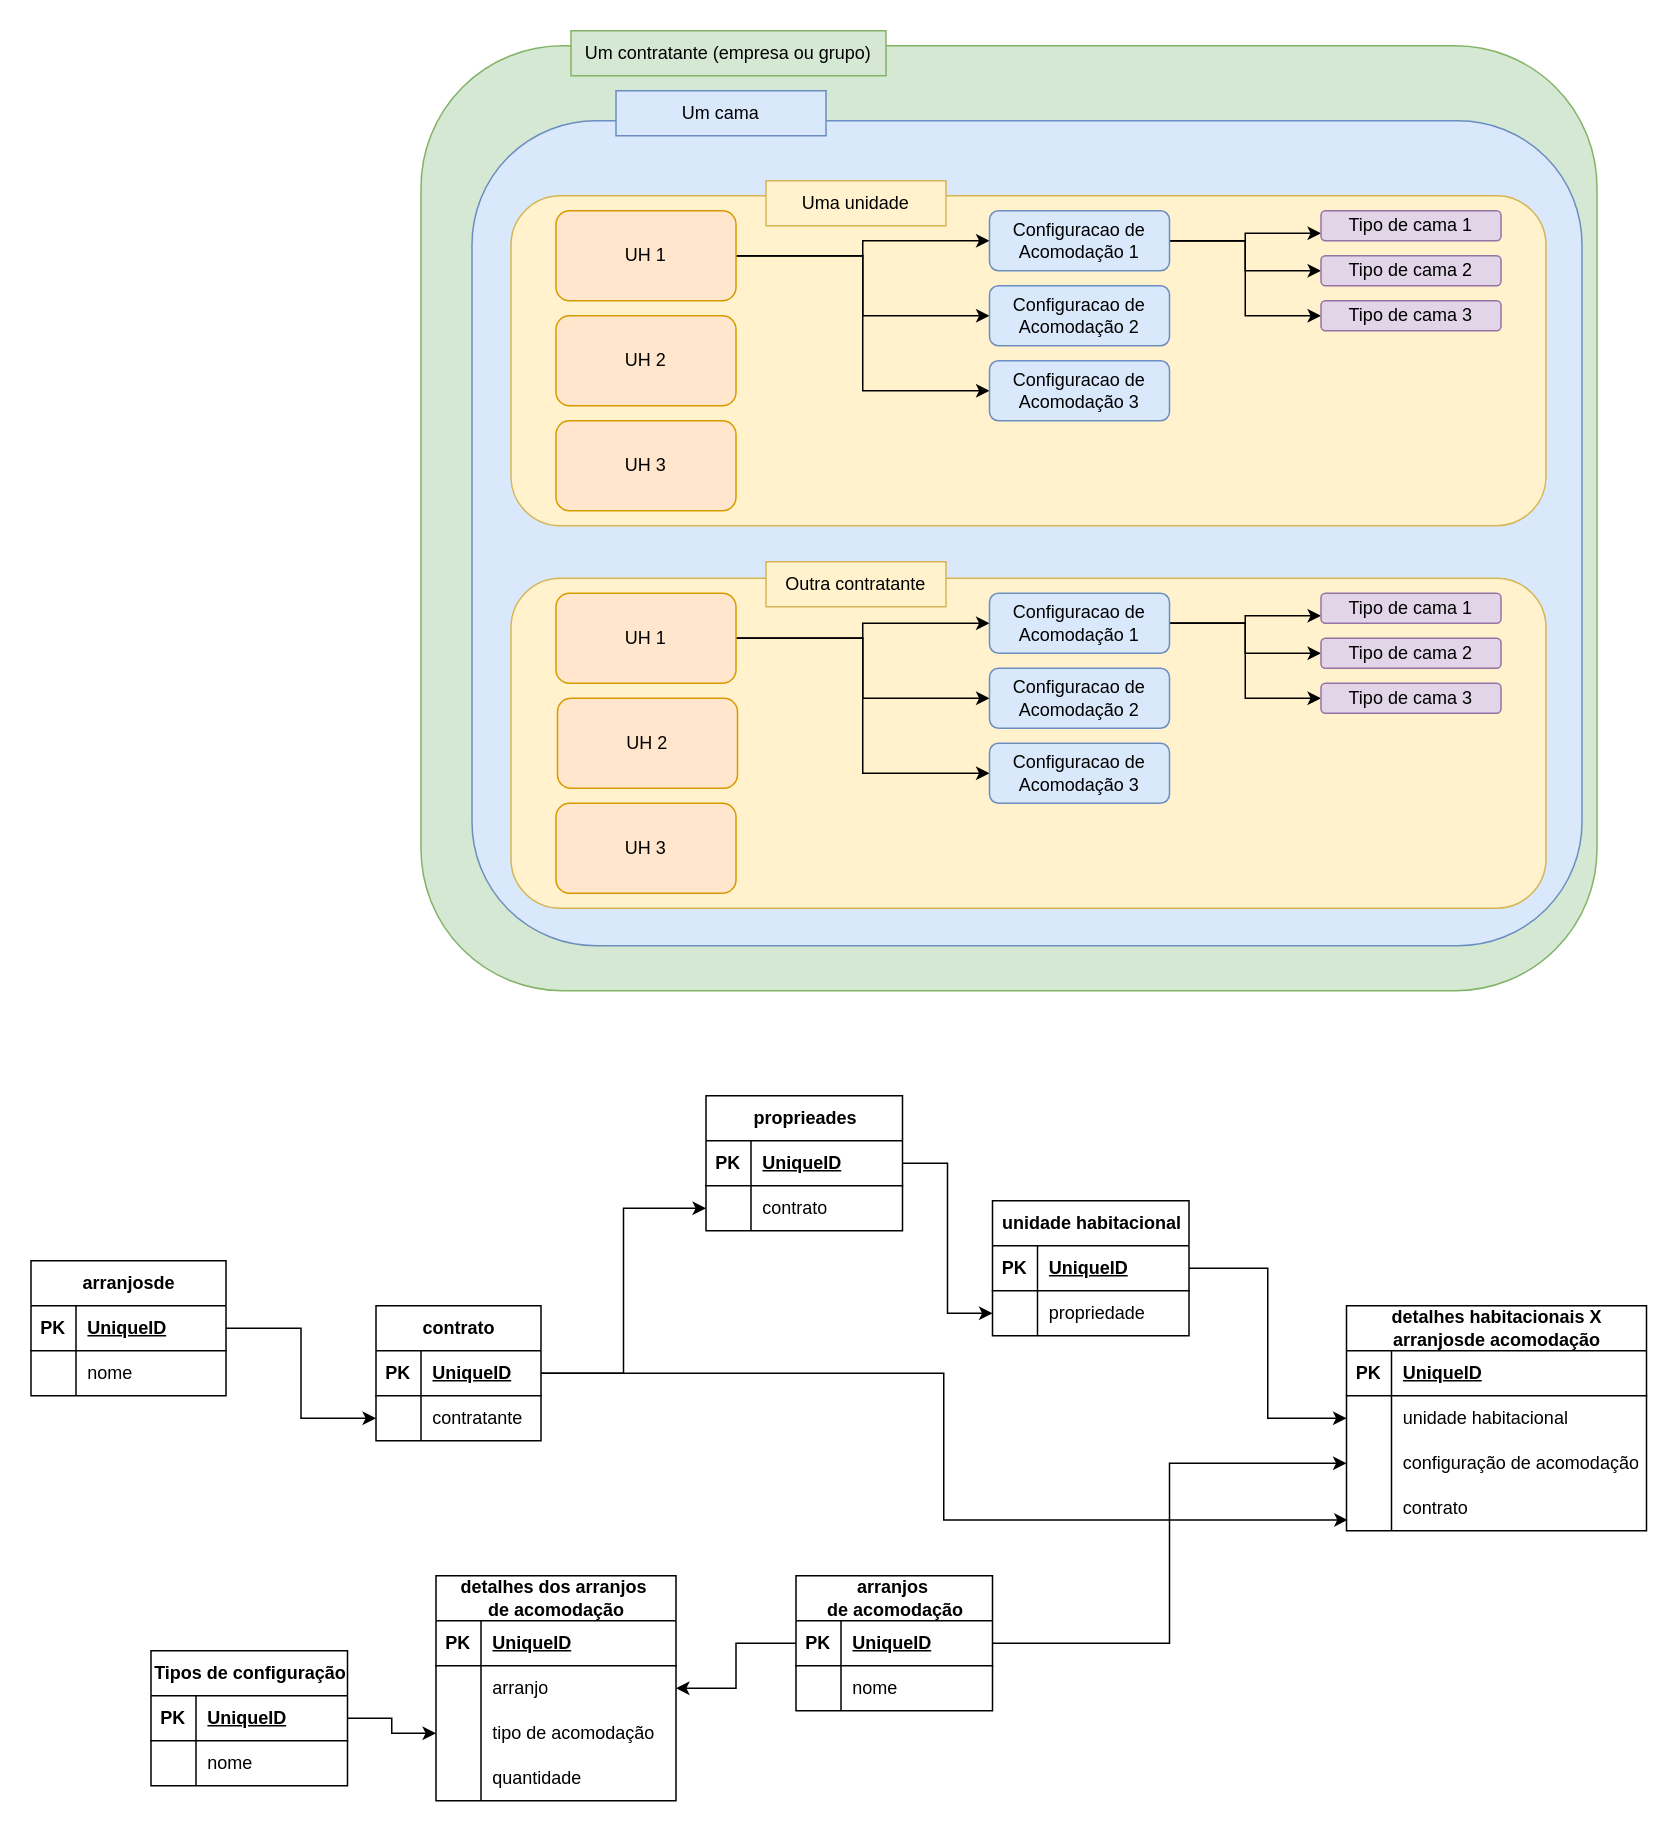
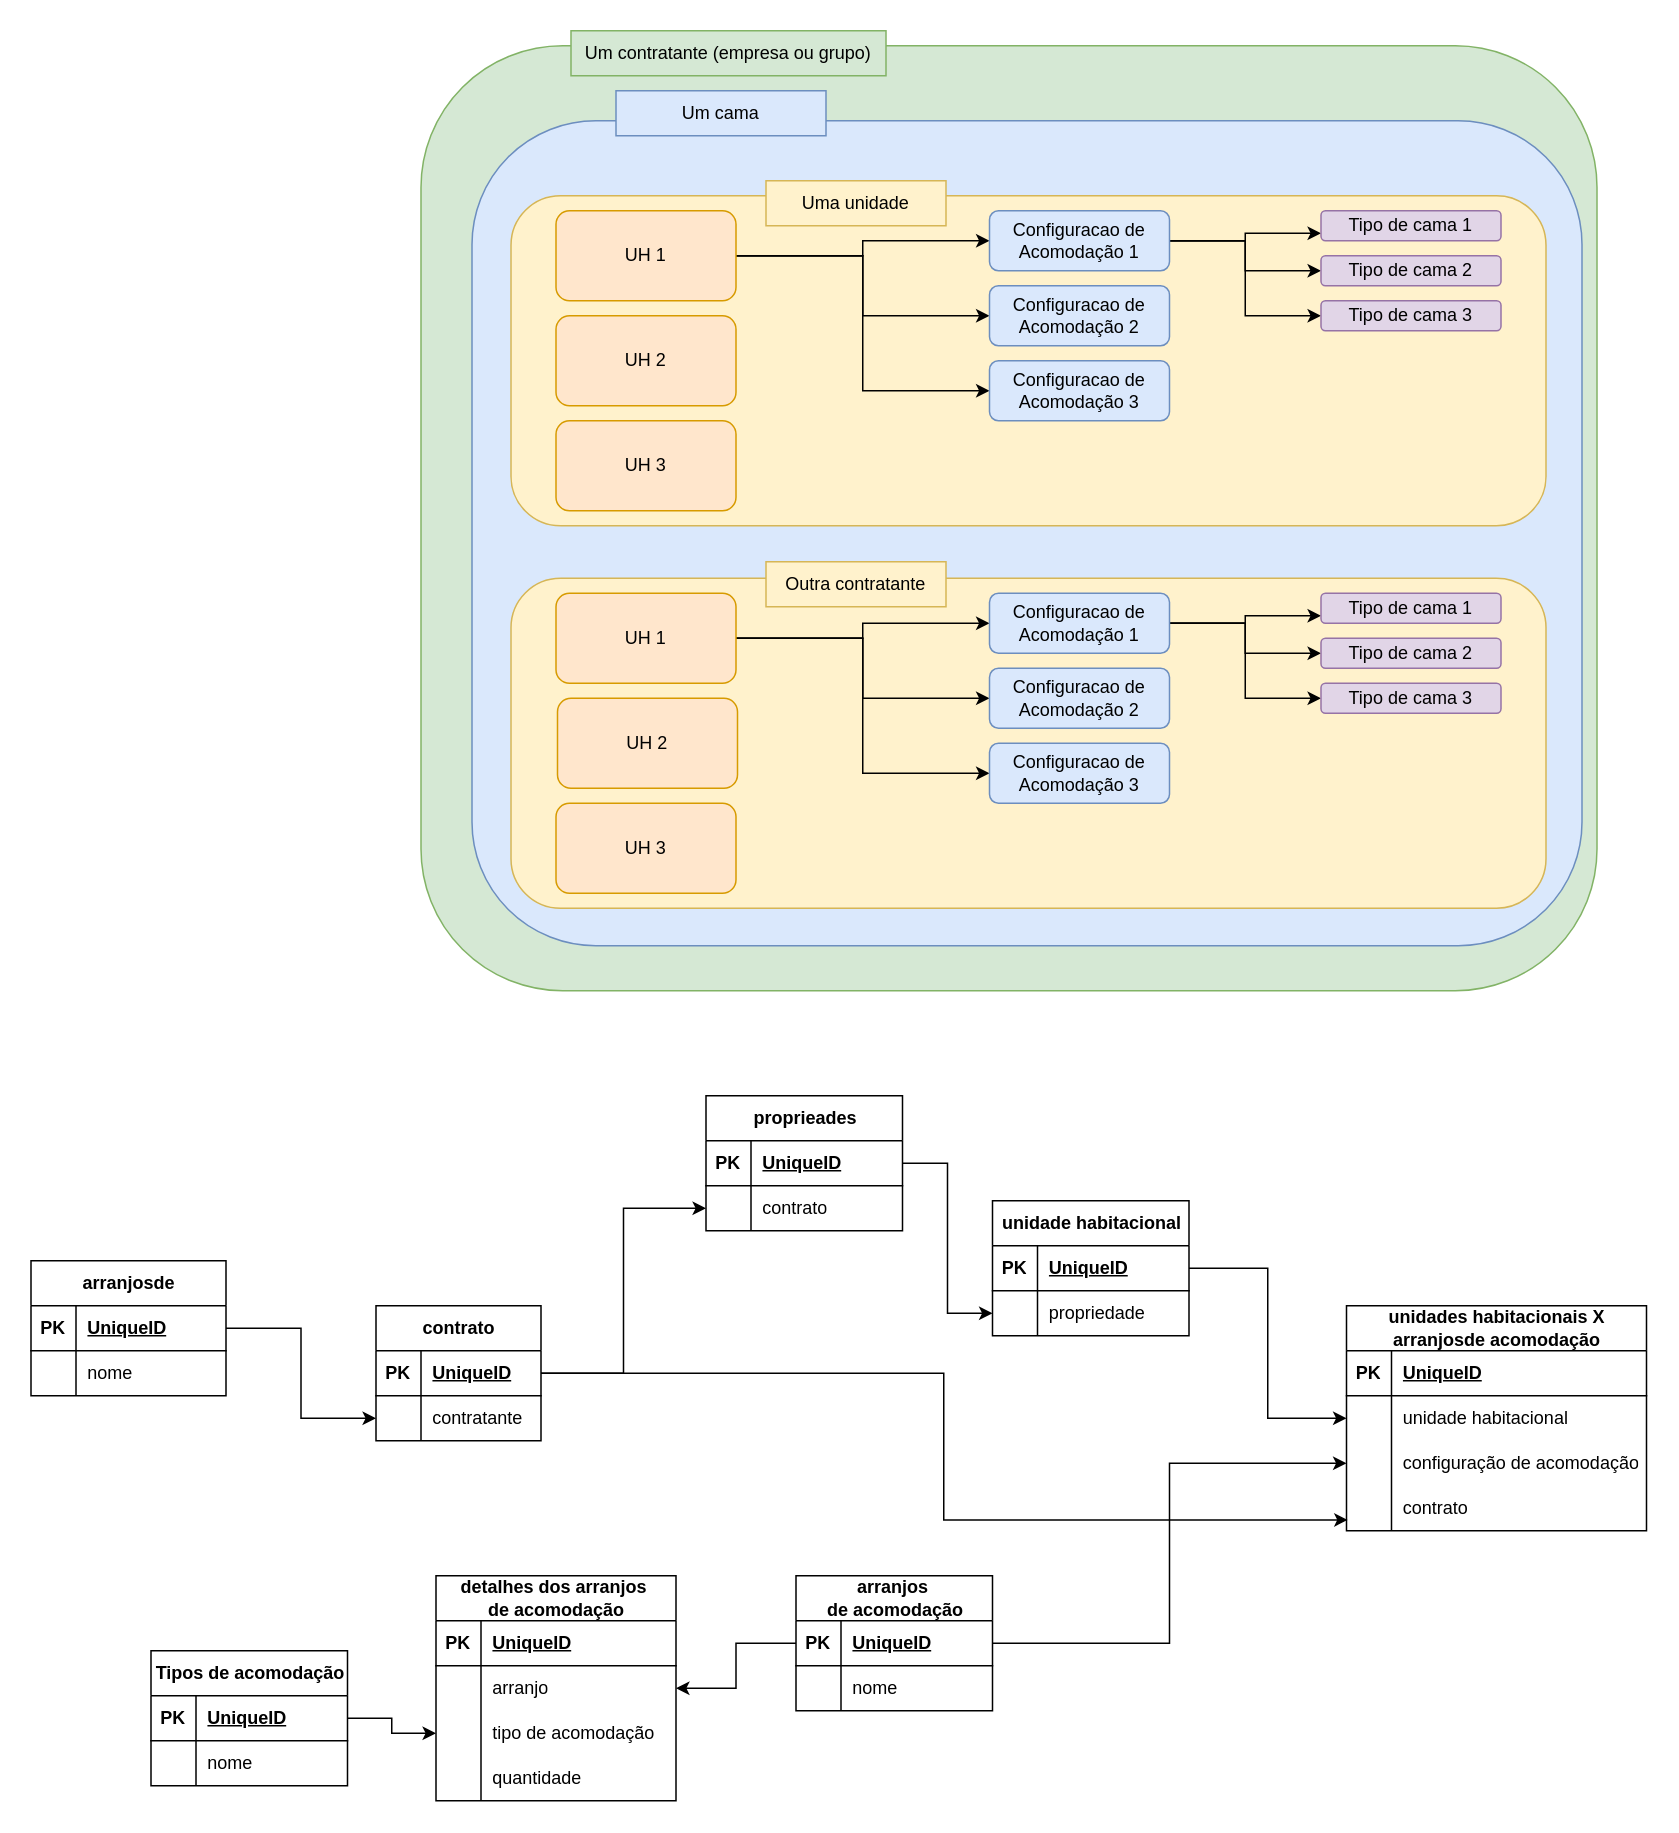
- <mxCell id="69" value="detalhes habitacionais X&lt;div&gt;arranjosde acomodação&lt;/div&gt;" style="shape=table;startSize=30;container=1;collapsible=1;childLayout=tableLayout;fixedRows=1;rowLines=0;fontStyle=1;align=center;resizeLast=1;html=1;" parent="1" vertex="1"><mxGeometry x="897" y="870" width="200" height="150" as="geometry" /></mxCell>
+ <mxCell id="69" value="unidades habitacionais X&lt;div&gt;arranjosde acomodação&lt;/div&gt;" style="shape=table;startSize=30;container=1;collapsible=1;childLayout=tableLayout;fixedRows=1;rowLines=0;fontStyle=1;align=center;resizeLast=1;html=1;" parent="1" vertex="1"><mxGeometry x="897" y="870" width="200" height="150" as="geometry" /></mxCell>
- <mxCell id="99" value="Tipos de configuração" style="shape=table;startSize=30;container=1;collapsible=1;childLayout=tableLayout;fixedRows=1;rowLines=0;fontStyle=1;align=center;resizeLast=1;html=1;" parent="1" vertex="1"><mxGeometry x="100" y="1100" width="131" height="90" as="geometry" /></mxCell>
+ <mxCell id="99" value="Tipos de acomodação" style="shape=table;startSize=30;container=1;collapsible=1;childLayout=tableLayout;fixedRows=1;rowLines=0;fontStyle=1;align=center;resizeLast=1;html=1;" parent="1" vertex="1"><mxGeometry x="100" y="1100" width="131" height="90" as="geometry" /></mxCell>
